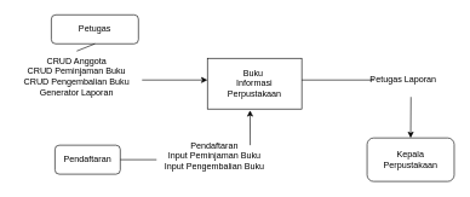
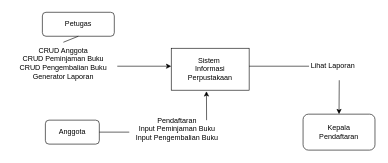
- <mxCell id="8" value="Petugas Laporan" style="text;html=1;align=center;verticalAlign=middle;whiteSpace=wrap;rounded=0;" vertex="1" parent="1"><mxGeometry x="505" y="90" width="100" height="40" as="geometry" /></mxCell>
+ <mxCell id="8" value="Lihat Laporan" style="text;html=1;align=center;verticalAlign=middle;whiteSpace=wrap;rounded=0;" vertex="1" parent="1"><mxGeometry x="505" y="90" width="100" height="40" as="geometry" /></mxCell>
- <mxCell id="2" value="Buku&amp;nbsp;&lt;div&gt;Informasi&lt;/div&gt;&lt;div&gt;Perpustakaan&lt;/div&gt;" style="rounded=0;whiteSpace=wrap;html=1;" vertex="1" parent="1"><mxGeometry x="285" y="80" width="130" height="70" as="geometry" /></mxCell>
+ <mxCell id="2" value="Sistem&amp;nbsp;&lt;div&gt;Informasi&lt;/div&gt;&lt;div&gt;Perpustakaan&lt;/div&gt;" style="rounded=0;whiteSpace=wrap;html=1;" vertex="1" parent="1"><mxGeometry x="285" y="80" width="130" height="70" as="geometry" /></mxCell>
- <mxCell id="13" value="Pendaftaran" style="rounded=1;whiteSpace=wrap;html=1;" vertex="1" parent="1"><mxGeometry x="75" y="200" width="90" height="40" as="geometry" /></mxCell>
+ <mxCell id="13" value="Anggota" style="rounded=1;whiteSpace=wrap;html=1;" vertex="1" parent="1"><mxGeometry x="75" y="200" width="90" height="40" as="geometry" /></mxCell>
- <mxCell id="10" value="Kepala&lt;div&gt;Perpustakaan&lt;/div&gt;" style="rounded=1;whiteSpace=wrap;html=1;" vertex="1" parent="1"><mxGeometry x="505" y="190" width="120" height="60" as="geometry" /></mxCell>
+ <mxCell id="10" value="Kepala&lt;div&gt;Pendaftaran&lt;/div&gt;" style="rounded=1;whiteSpace=wrap;html=1;" vertex="1" parent="1"><mxGeometry x="505" y="190" width="120" height="60" as="geometry" /></mxCell>
